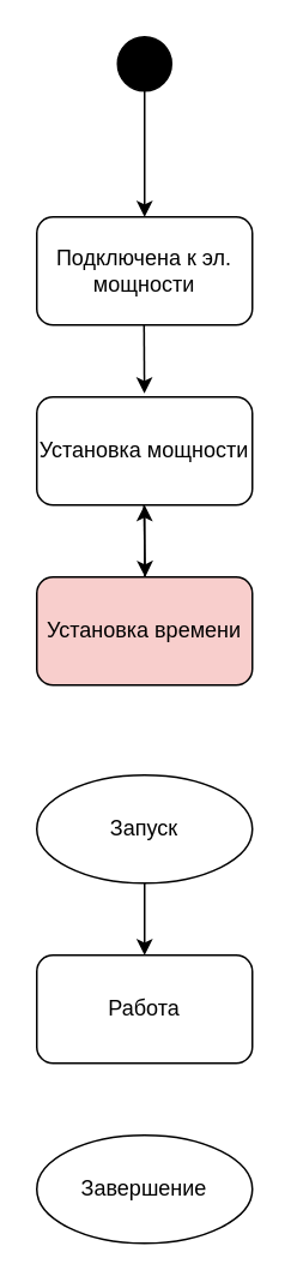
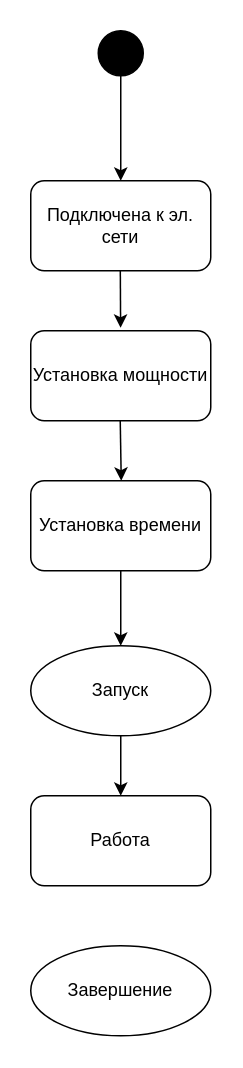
- <mxCell id="3" value="Подключена к эл. мощности" style="rounded=1;whiteSpace=wrap;html=1;" vertex="1" parent="1"><mxGeometry x="20" y="120" width="120" height="60" as="geometry" /></mxCell>
+ <mxCell id="3" value="Подключена к эл. сети" style="rounded=1;whiteSpace=wrap;html=1;" vertex="1" parent="1"><mxGeometry x="20" y="120" width="120" height="60" as="geometry" /></mxCell>
- <mxCell id="7" value="" style="edgeStyle=orthogonalEdgeStyle;rounded=0;orthogonalLoop=1;jettySize=auto;html=1;" edge="1" parent="1" source="8" target="5"><mxGeometry relative="1" as="geometry" /></mxCell>
+ <mxCell id="7" value="" style="edgeStyle=orthogonalEdgeStyle;rounded=0;orthogonalLoop=1;jettySize=auto;html=1;" edge="1" parent="1" source="8" target="10"><mxGeometry relative="1" as="geometry" /></mxCell>
- <mxCell id="8" value="Установка времени" style="rounded=1;whiteSpace=wrap;html=1;fillColor=#f8cecc;" vertex="1" parent="1"><mxGeometry x="20" y="320" width="120" height="60" as="geometry" /></mxCell>
+ <mxCell id="8" value="Установка времени" style="rounded=1;whiteSpace=wrap;html=1;" vertex="1" parent="1"><mxGeometry x="20" y="320" width="120" height="60" as="geometry" /></mxCell>
